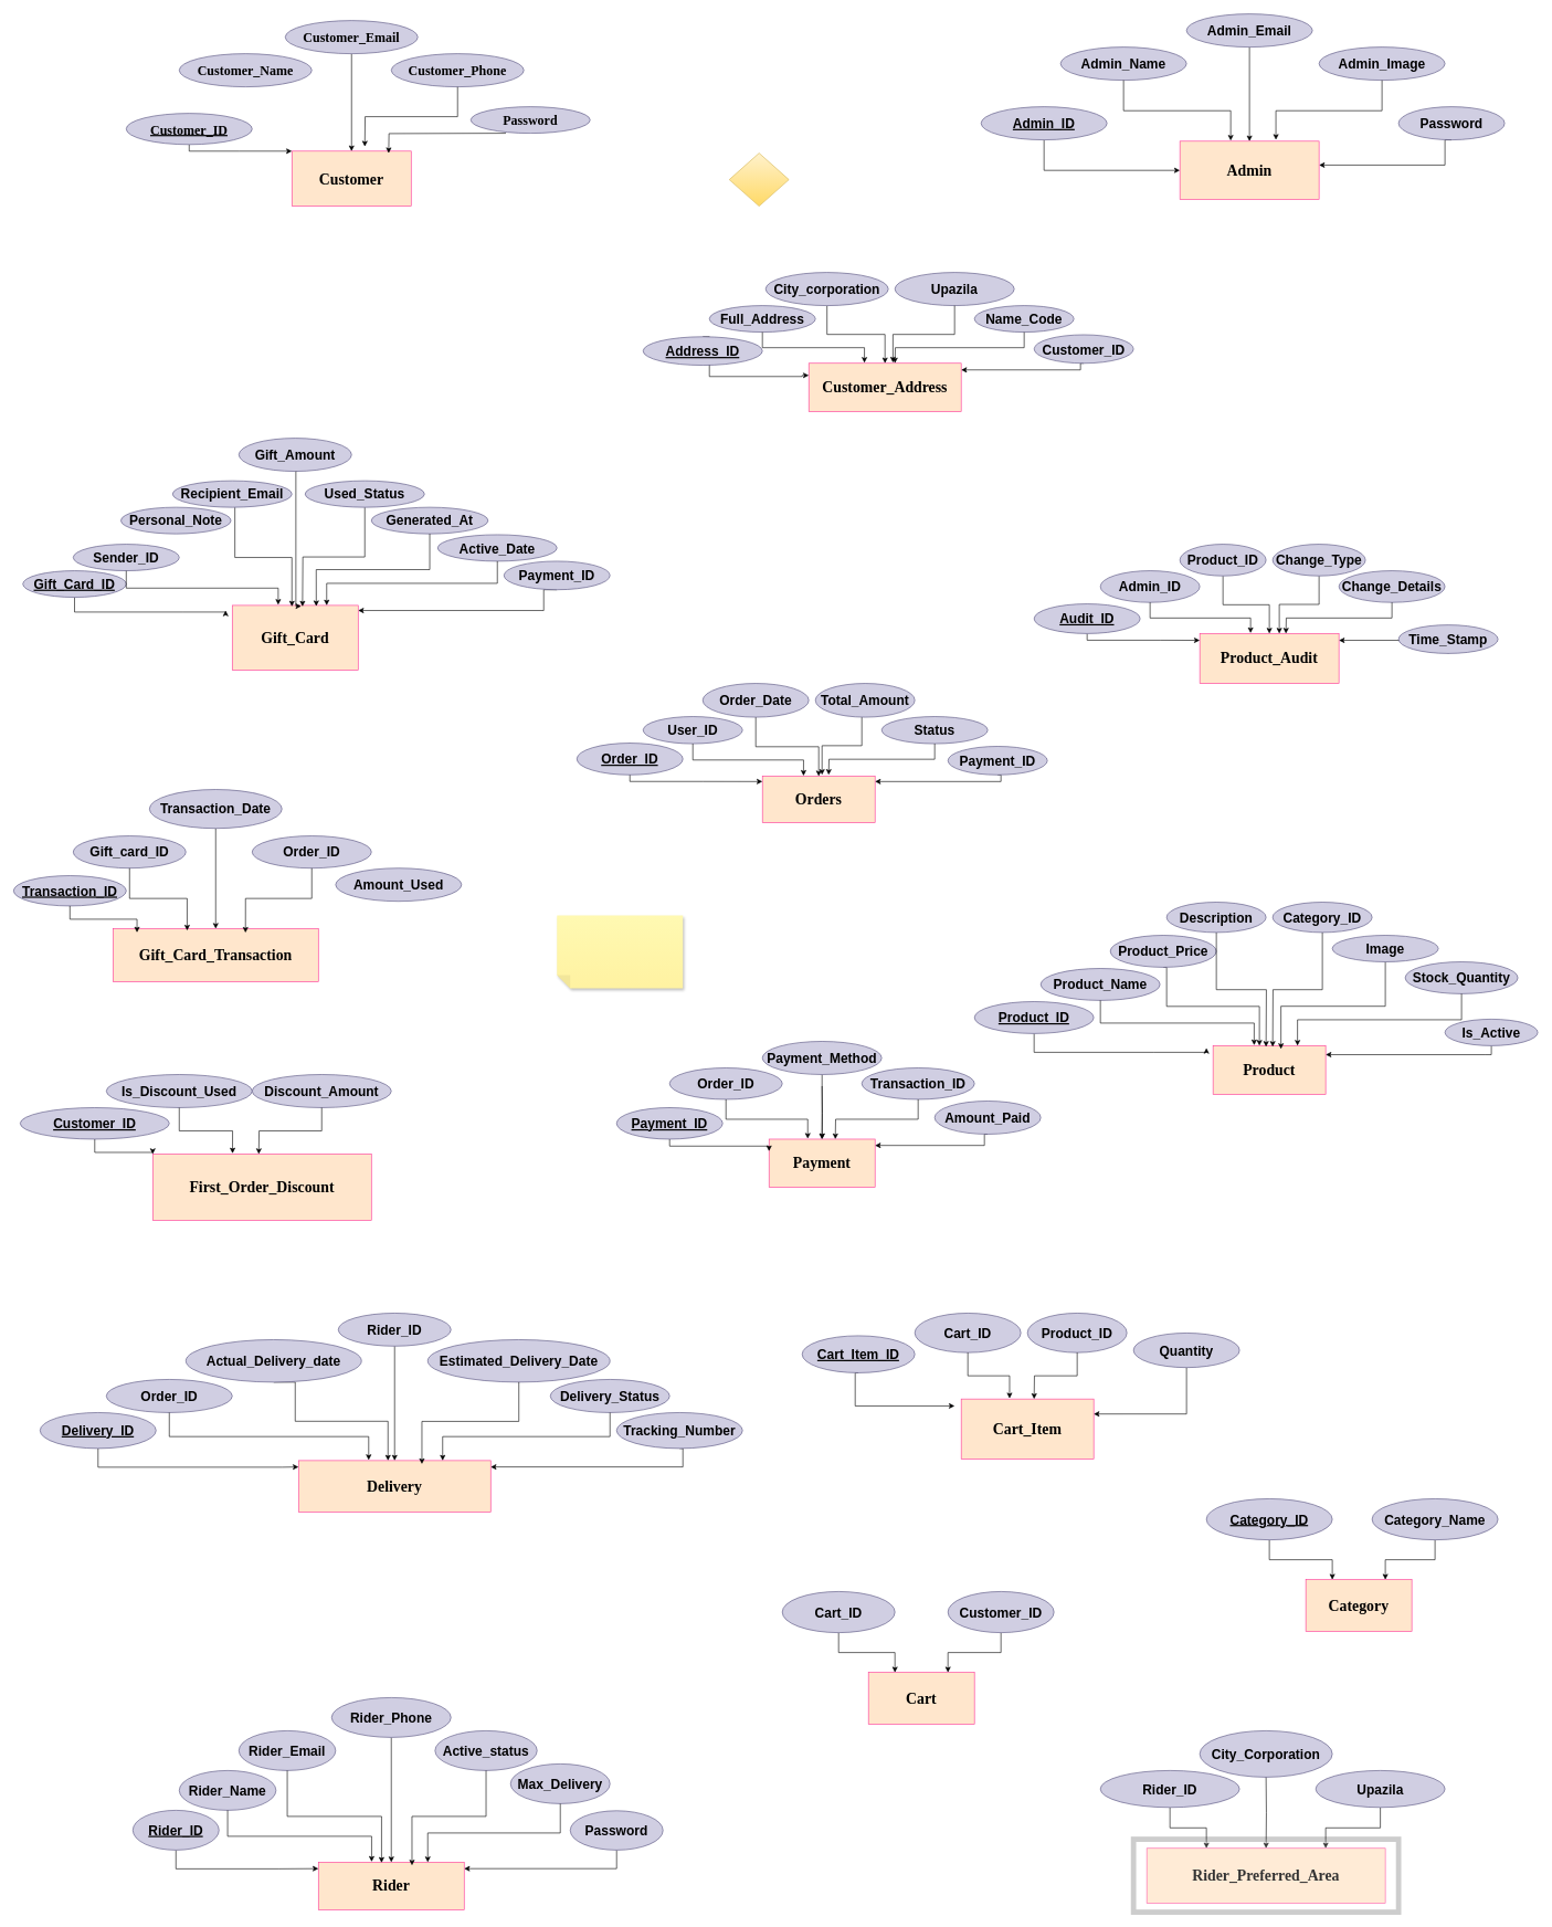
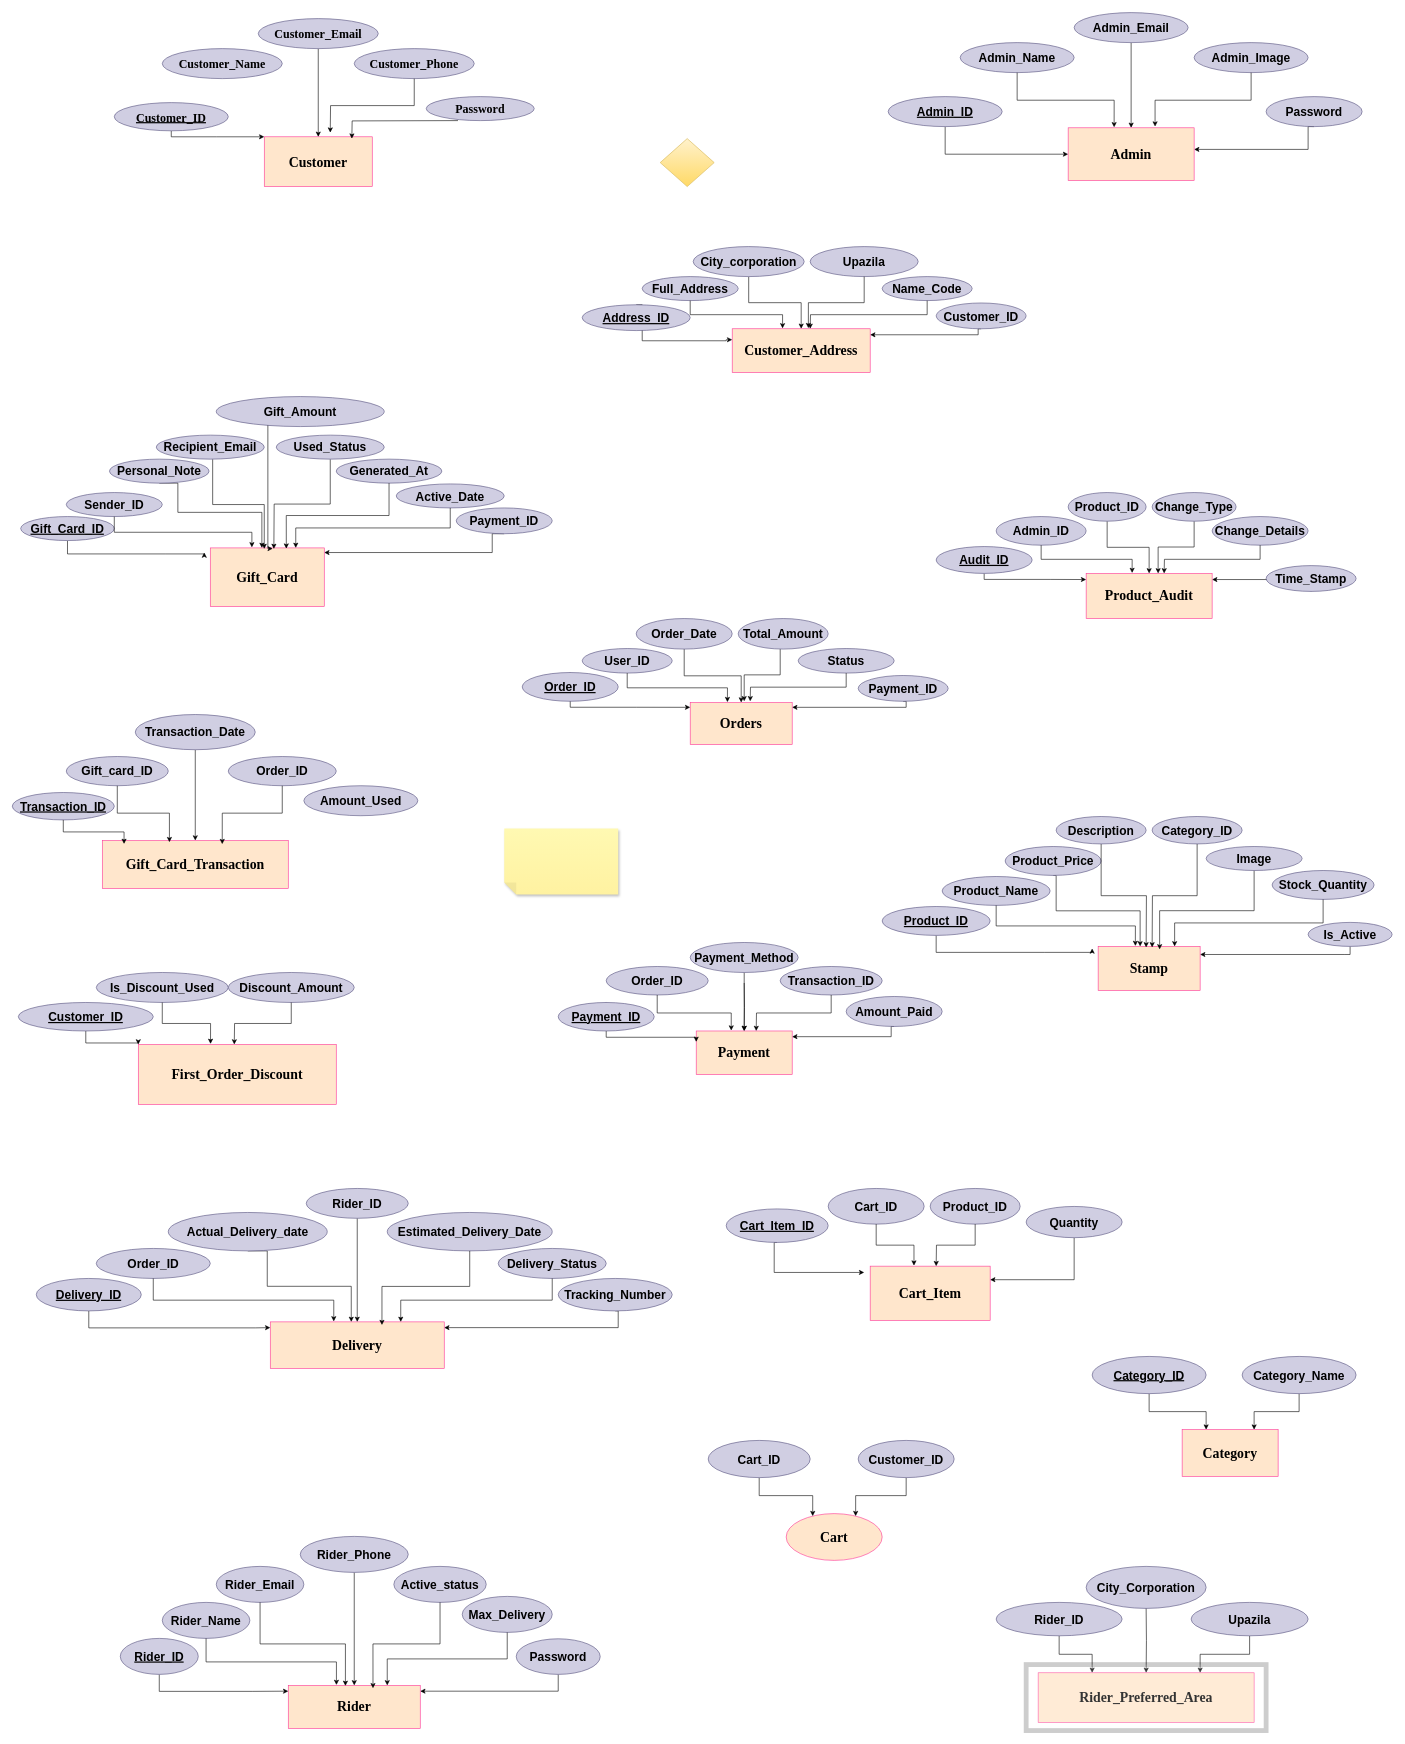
- <mxCell id="199" value="Gift_Amount" style="ellipse;whiteSpace=wrap;html=1;fontStyle=1;fillColor=#d0cee2;strokeColor=#56517e;fontSize=20;" parent="1" vertex="1"><mxGeometry x="360" y="660" width="170" height="50" as="geometry" /></mxCell>
+ <mxCell id="199" value="Gift_Amount" style="ellipse;whiteSpace=wrap;html=1;fontStyle=1;fillColor=#d0cee2;strokeColor=#56517e;fontSize=20;" parent="1" vertex="1"><mxGeometry x="360" y="660" width="280" height="50" as="geometry" /></mxCell>
+ <mxCell id="188" style="edgeStyle=orthogonalEdgeStyle;rounded=0;orthogonalLoop=1;jettySize=auto;html=1;exitX=0.5;exitY=1;exitDx=0;exitDy=0;" parent="1" source="189" target="180" edge="1"><mxGeometry relative="1" as="geometry"><mxPoint x="446" y="872.28" as="sourcePoint" /><Array as="points"><mxPoint x="296" y="852.95" /><mxPoint x="436" y="852.95" /></Array></mxGeometry></mxCell>
- <mxCell id="82" value="Product" style="rounded=0;whiteSpace=wrap;html=1;fontFamily=gadugi;fillColor=#ffe6cc;strokeColor=light-dark(#fe3496, #996500);fontSize=23;fontStyle=1" parent="1" vertex="1"><mxGeometry x="1830" y="1576.51" width="170" height="73.49" as="geometry" /></mxCell>
+ <mxCell id="82" value="Stamp" style="rounded=0;whiteSpace=wrap;html=1;fontFamily=gadugi;fillColor=#ffe6cc;strokeColor=light-dark(#fe3496, #996500);fontSize=23;fontStyle=1" parent="1" vertex="1"><mxGeometry x="1830" y="1576.51" width="170" height="73.49" as="geometry" /></mxCell>
- <mxCell id="74" value="Cart" style="rounded=0;whiteSpace=wrap;html=1;fontFamily=gadugi;fillColor=#ffe6cc;strokeColor=light-dark(#fe3496, #996500);fontSize=23;fontStyle=1" parent="1" vertex="1"><mxGeometry x="1310" y="2522" width="160" height="78" as="geometry" /></mxCell>
+ <mxCell id="74" value="Cart" style="ellipse;whiteSpace=wrap;html=1;fontFamily=gadugi;fillColor=#ffe6cc;strokeColor=light-dark(#fe3496, #996500);fontSize=23;fontStyle=1;" parent="1" vertex="1"><mxGeometry x="1310" y="2522" width="160" height="78" as="geometry" /></mxCell>
